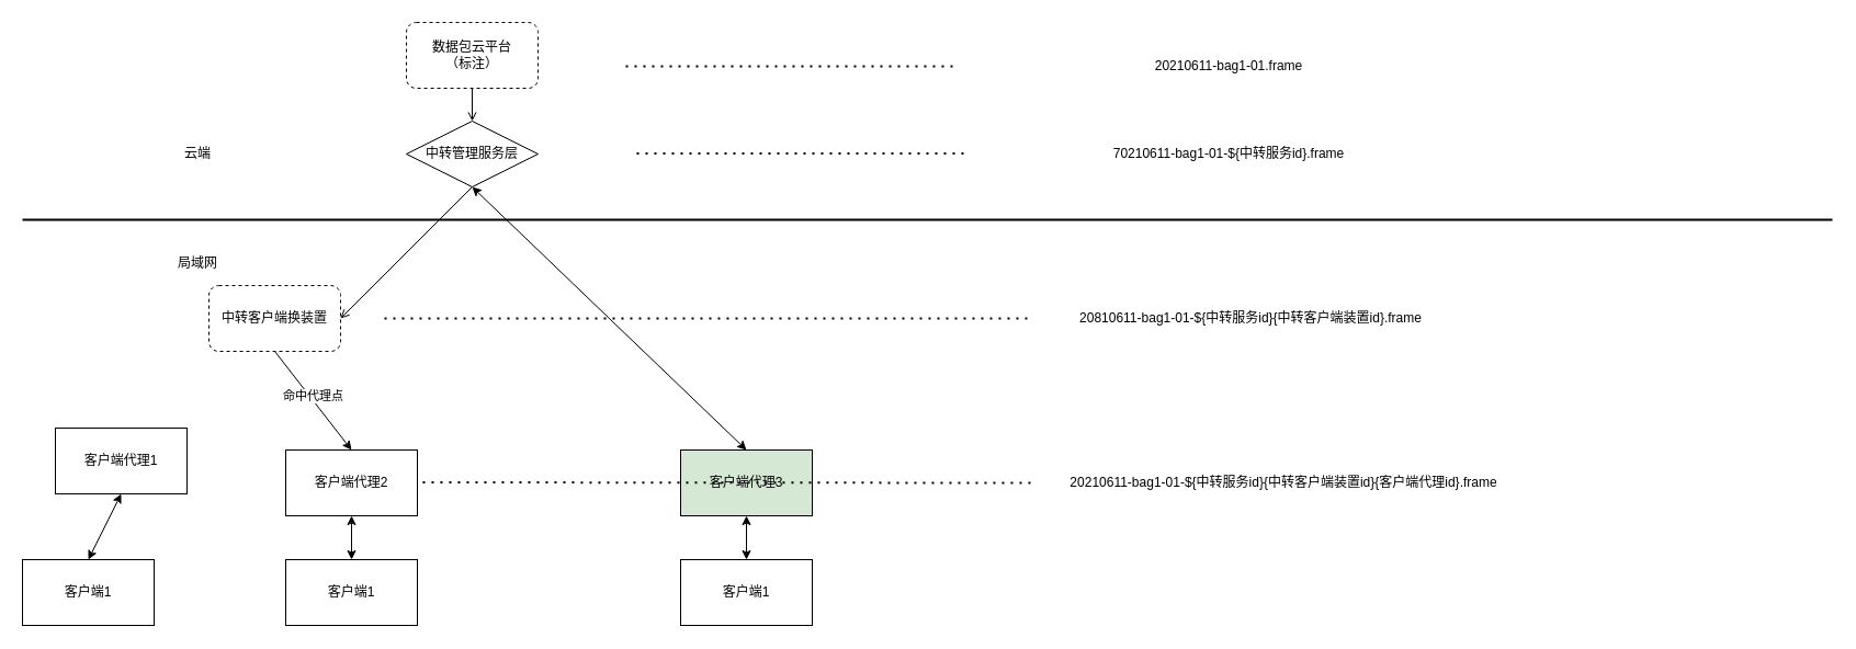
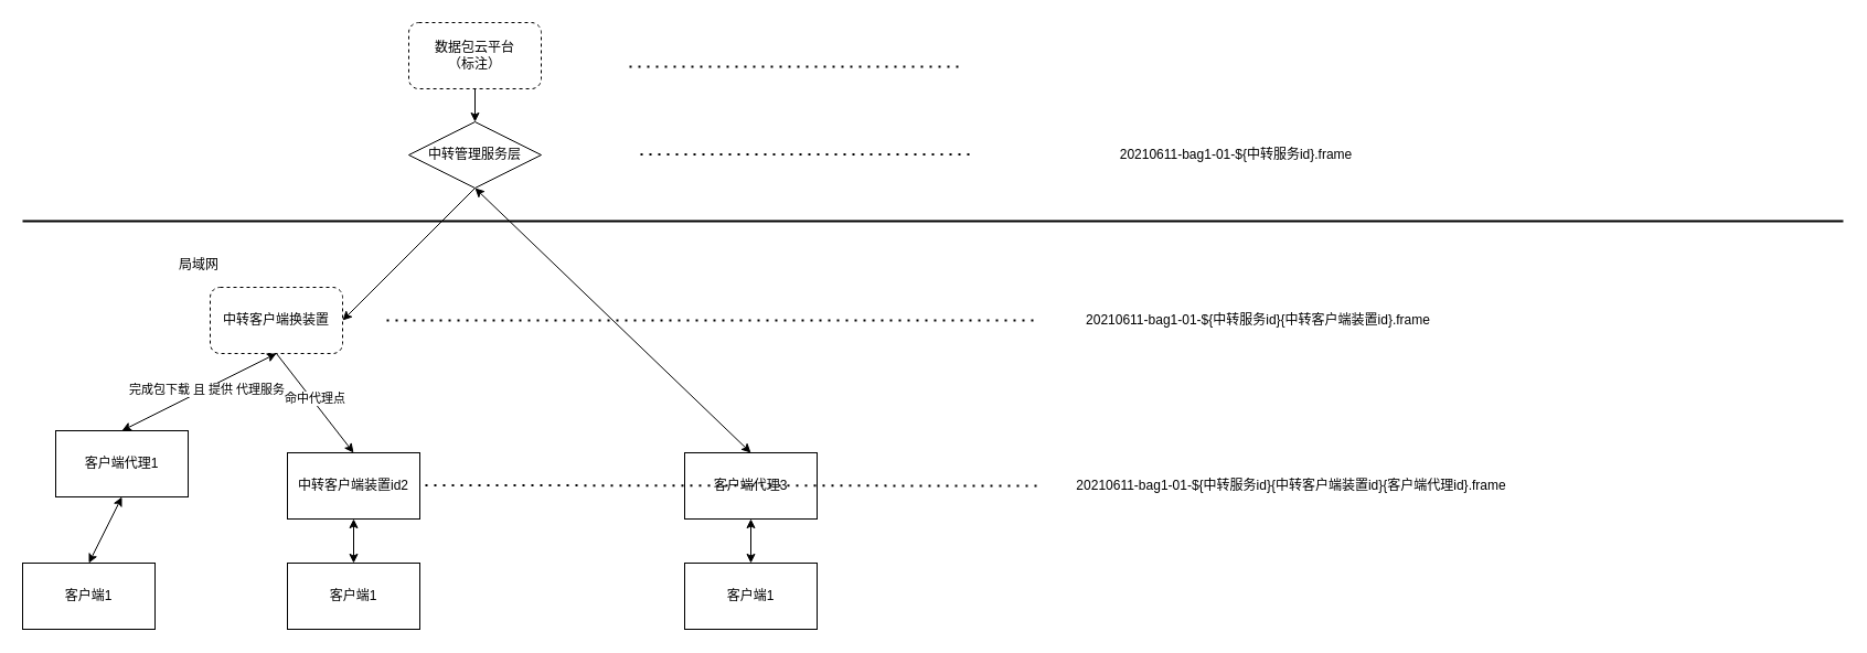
- <mxCell id="25" value="20210611-bag1-01.frame" style="text;html=1;strokeColor=none;fillColor=none;align=center;verticalAlign=middle;whiteSpace=wrap;rounded=0;" vertex="1" parent="1"><mxGeometry x="920" y="50" width="400" height="20" as="geometry" /></mxCell>
- <mxCell id="11" value="" style="edgeStyle=orthogonalEdgeStyle;rounded=0;orthogonalLoop=1;jettySize=auto;html=1;endArrow=open;" parent="1" source="12" target="18" edge="1"><mxGeometry relative="1" as="geometry" /></mxCell>
+ <mxCell id="11" value="" style="edgeStyle=orthogonalEdgeStyle;rounded=0;orthogonalLoop=1;jettySize=auto;html=1;" parent="1" source="12" target="18" edge="1"><mxGeometry relative="1" as="geometry" /></mxCell>
- <mxCell id="22" value="云端" style="text;html=1;strokeColor=none;fillColor=none;align=center;verticalAlign=middle;whiteSpace=wrap;rounded=0;" parent="1" vertex="1"><mxGeometry x="160" y="130" width="40" height="20" as="geometry" /></mxCell>
- <mxCell id="26" value="70210611-bag1-01-${中转服务id}.frame" style="text;html=1;strokeColor=none;fillColor=none;align=center;verticalAlign=middle;whiteSpace=wrap;rounded=0;" vertex="1" parent="1"><mxGeometry x="920" y="130" width="400" height="20" as="geometry" /></mxCell>
+ <mxCell id="26" value="20210611-bag1-01-${中转服务id}.frame" style="text;html=1;strokeColor=none;fillColor=none;align=center;verticalAlign=middle;whiteSpace=wrap;rounded=0;" vertex="1" parent="1"><mxGeometry x="920" y="130" width="400" height="20" as="geometry" /></mxCell>
- <mxCell id="19" value="" style="endArrow=open;html=1;exitX=0.5;exitY=1;exitDx=0;exitDy=0;entryX=1;entryY=0.5;entryDx=0;entryDy=0;" parent="1" source="18" target="13" edge="1"><mxGeometry width="50" height="50" relative="1" as="geometry"><mxPoint x="500" y="370" as="sourcePoint" /><mxPoint x="350" y="270" as="targetPoint" /></mxGeometry></mxCell>
+ <mxCell id="19" value="" style="endArrow=classic;html=1;exitX=0.5;exitY=1;exitDx=0;exitDy=0;entryX=1;entryY=0.5;entryDx=0;entryDy=0;" parent="1" source="18" target="13" edge="1"><mxGeometry width="50" height="50" relative="1" as="geometry"><mxPoint x="500" y="370" as="sourcePoint" /><mxPoint x="350" y="270" as="targetPoint" /></mxGeometry></mxCell>
- <mxCell id="28" value="20810611-bag1-01-${中转服务id}{中转客户端装置id}.frame" style="text;html=1;strokeColor=none;fillColor=none;align=center;verticalAlign=middle;whiteSpace=wrap;rounded=0;" vertex="1" parent="1"><mxGeometry x="940" y="280" width="400" height="20" as="geometry" /></mxCell>
+ <mxCell id="28" value="20210611-bag1-01-${中转服务id}{中转客户端装置id}.frame" style="text;html=1;strokeColor=none;fillColor=none;align=center;verticalAlign=middle;whiteSpace=wrap;rounded=0;" vertex="1" parent="1"><mxGeometry x="940" y="280" width="400" height="20" as="geometry" /></mxCell>
+ <mxCell id="14" value="" style="endArrow=classic;startArrow=classic;html=1;entryX=0.5;entryY=1;entryDx=0;entryDy=0;exitX=0.5;exitY=0;exitDx=0;exitDy=0;" parent="1" source="3" target="13" edge="1"><mxGeometry width="50" height="50" relative="1" as="geometry"><mxPoint x="140" y="460" as="sourcePoint" /><mxPoint x="290" y="300" as="targetPoint" /></mxGeometry></mxCell>
+ <mxCell id="15" value="完成包下载 且 提供 代理服务" style="edgeLabel;html=1;align=center;verticalAlign=middle;resizable=0;points=[];" parent="14" vertex="1" connectable="0"><mxGeometry x="0.09" y="-1" relative="1" as="geometry"><mxPoint as="offset" /></mxGeometry></mxCell>
- <mxCell id="6" value="客户端代理2" style="rounded=0;whiteSpace=wrap;html=1;" parent="1" vertex="1"><mxGeometry x="260" y="410" width="120" height="60" as="geometry" /></mxCell>
+ <mxCell id="6" value="中转客户端装置id2" style="rounded=0;whiteSpace=wrap;html=1;" parent="1" vertex="1"><mxGeometry x="260" y="410" width="120" height="60" as="geometry" /></mxCell>
- <mxCell id="9" value="客户端代理3" style="rounded=0;whiteSpace=wrap;html=1;fillColor=#d5e8d4;" parent="1" vertex="1"><mxGeometry x="620" y="410" width="120" height="60" as="geometry" /></mxCell>
+ <mxCell id="9" value="客户端代理3" style="rounded=0;whiteSpace=wrap;html=1;" parent="1" vertex="1"><mxGeometry x="620" y="410" width="120" height="60" as="geometry" /></mxCell>
